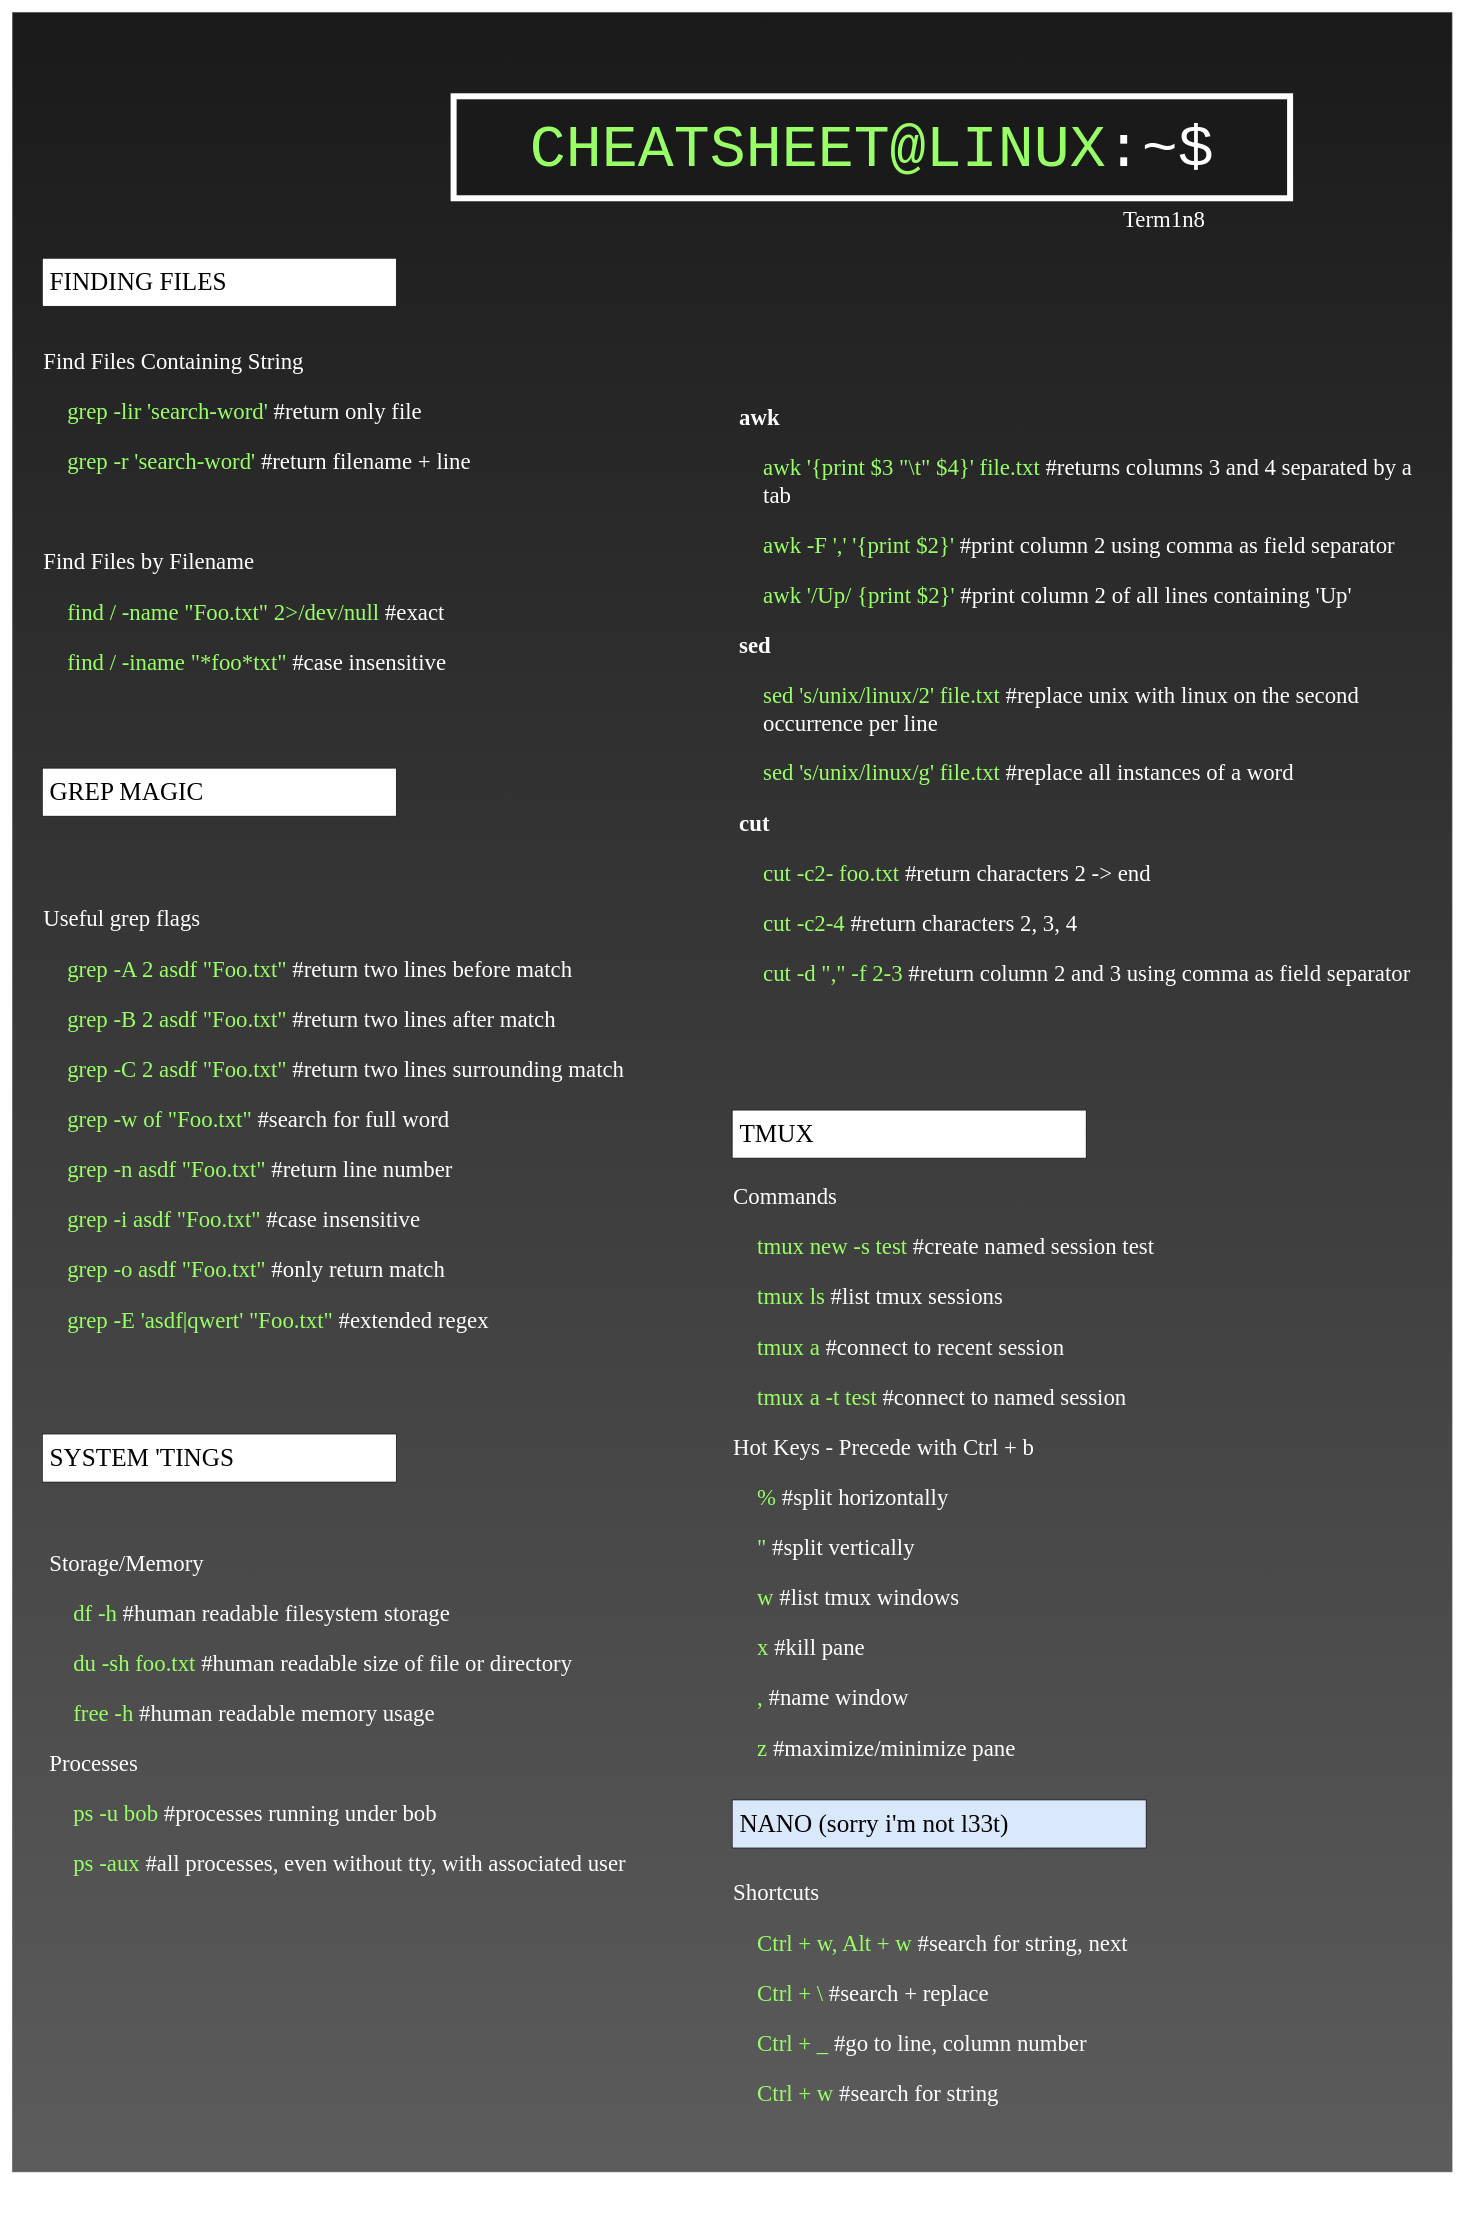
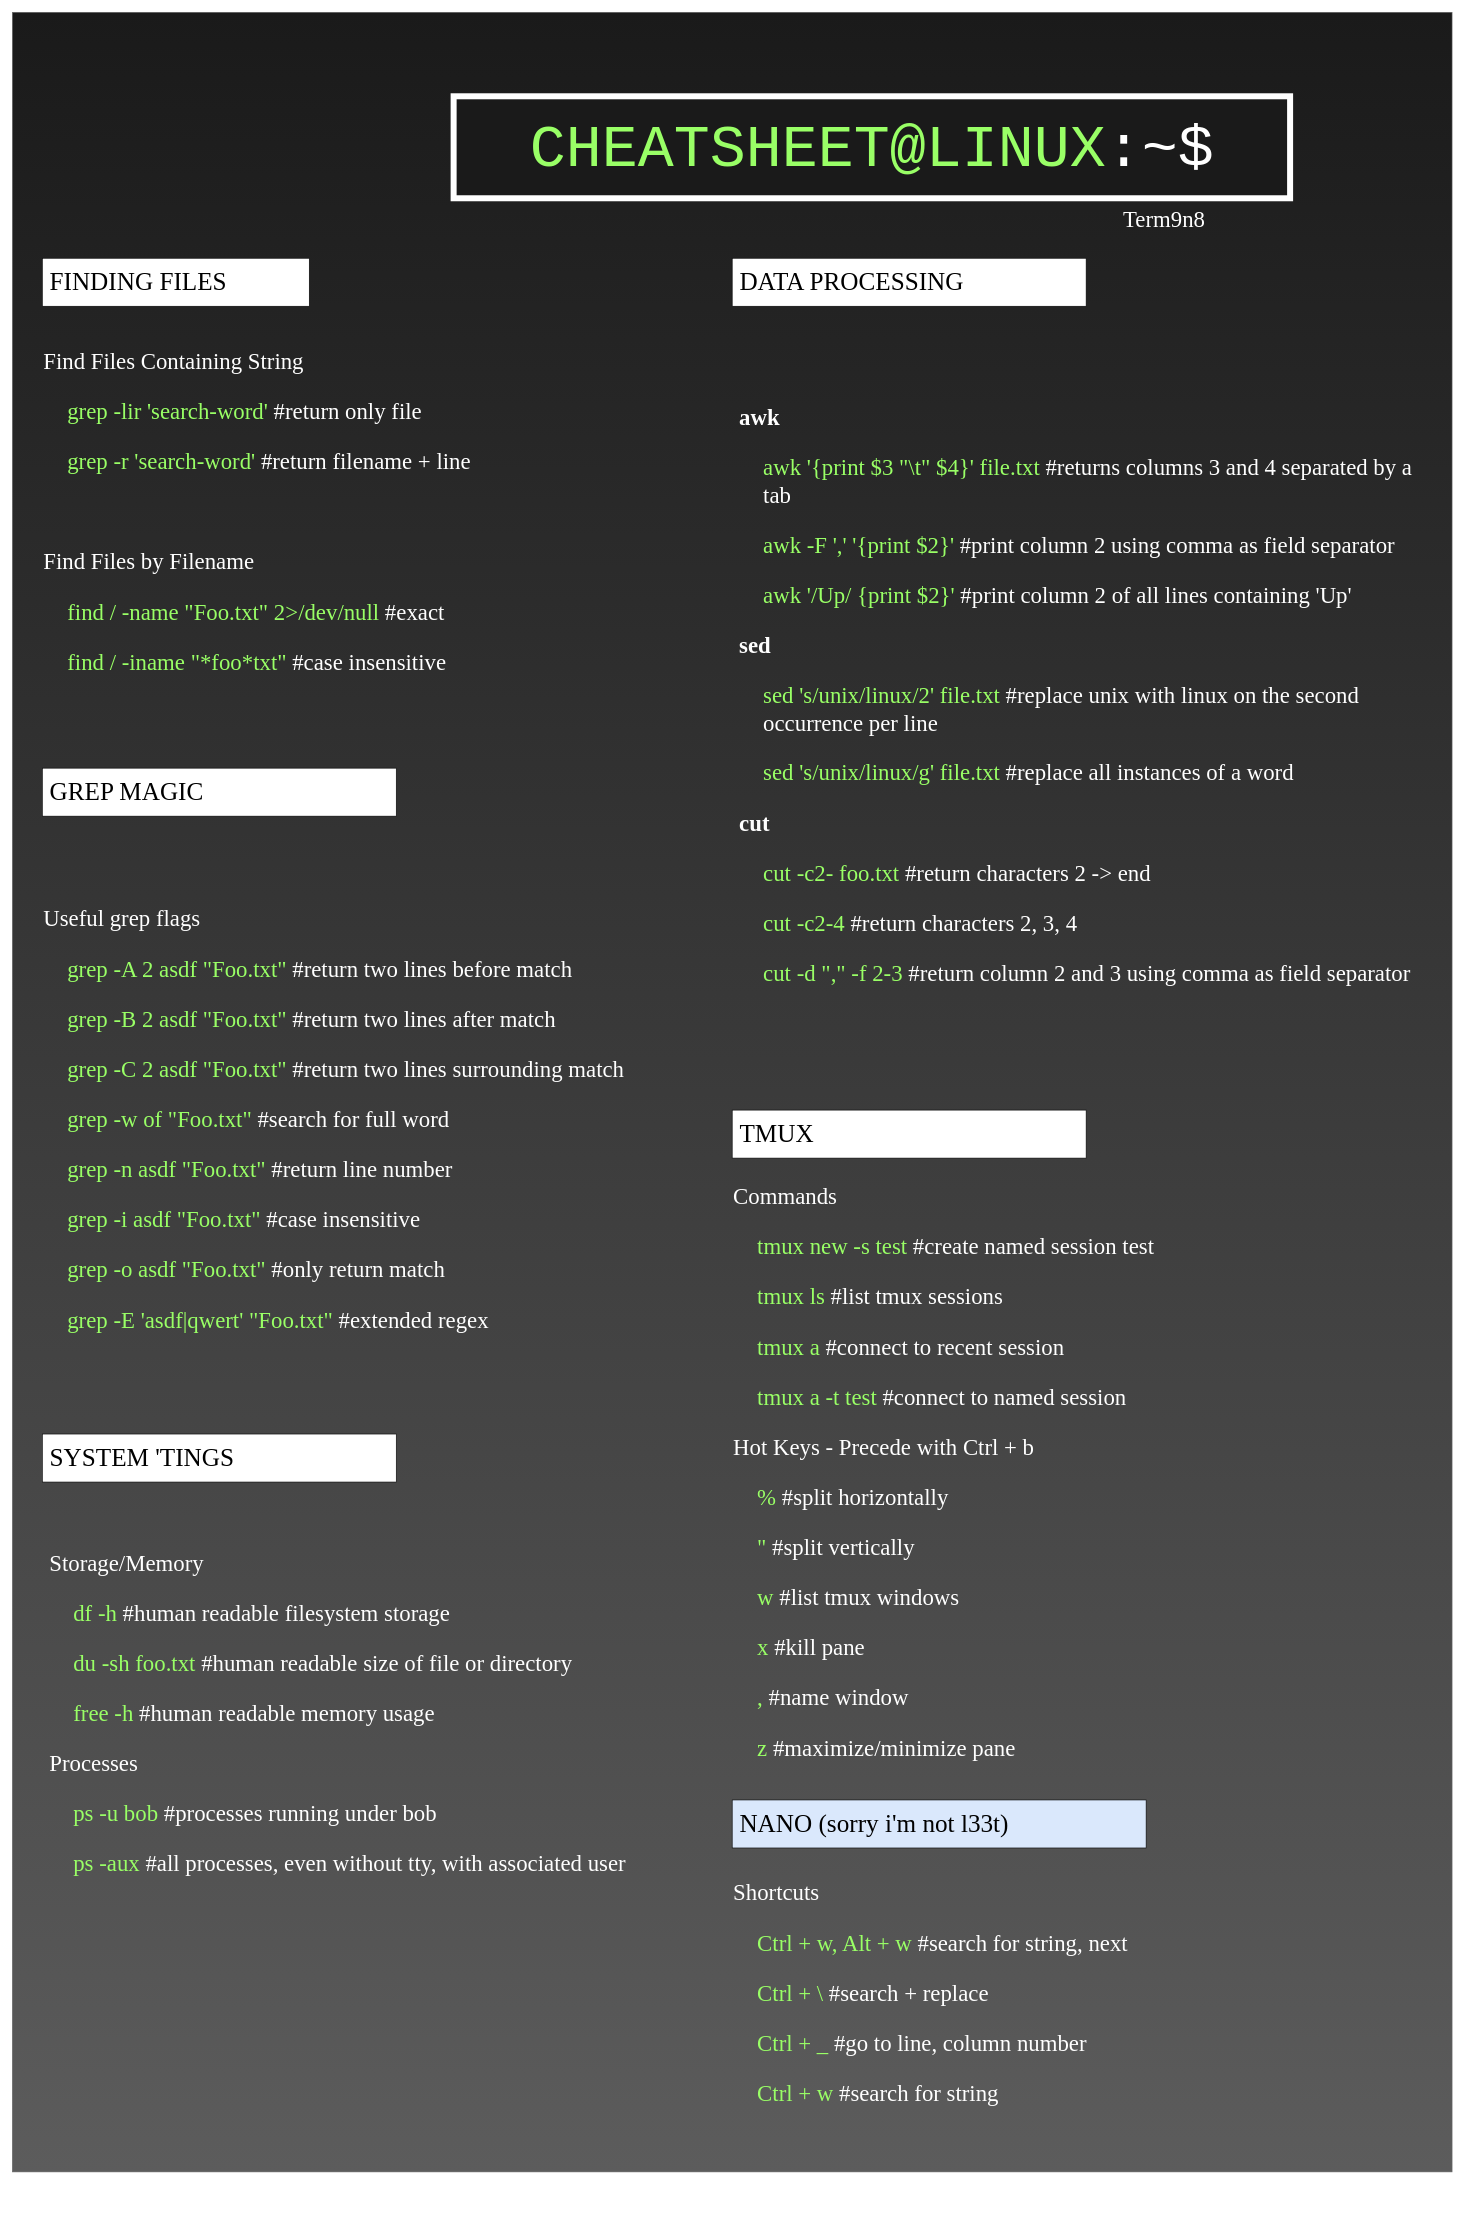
- <mxCell id="16" value="&lt;div style=&quot;line-height: 120%;&quot;&gt;&lt;font color=&quot;#ffffff&quot; style=&quot;font-size: 38px;&quot; face=&quot;Lucida Console&quot;&gt;Term1n8&lt;/font&gt;&lt;/div&gt;" style="text;html=1;align=left;verticalAlign=middle;whiteSpace=wrap;rounded=0;" vertex="1" parent="1"><mxGeometry x="1870" y="340" width="165" height="60" as="geometry" /></mxCell>
+ <mxCell id="16" value="&lt;div style=&quot;line-height: 120%;&quot;&gt;&lt;font color=&quot;#ffffff&quot; style=&quot;font-size: 38px;&quot; face=&quot;Lucida Console&quot;&gt;Term9n8&lt;/font&gt;&lt;/div&gt;" style="text;html=1;align=left;verticalAlign=middle;whiteSpace=wrap;rounded=0;" vertex="1" parent="1"><mxGeometry x="1870" y="340" width="165" height="60" as="geometry" /></mxCell>
- <mxCell id="4" value="&lt;font face=&quot;Lucida Console&quot; style=&quot;font-size: 42px;&quot;&gt;&amp;nbsp;FINDING FILES&lt;/font&gt;" style="rounded=0;whiteSpace=wrap;html=1;align=left;" vertex="1" parent="1"><mxGeometry x="70" y="430" width="590" height="80" as="geometry" /></mxCell>
+ <mxCell id="4" value="&lt;font face=&quot;Lucida Console&quot; style=&quot;font-size: 42px;&quot;&gt;&amp;nbsp;FINDING FILES&lt;/font&gt;" style="rounded=0;whiteSpace=wrap;html=1;align=left;" vertex="1" parent="1"><mxGeometry x="70" y="430" width="445" height="80" as="geometry" /></mxCell>
+ <mxCell id="6" value="&lt;font face=&quot;Lucida Console&quot; style=&quot;font-size: 42px;&quot;&gt;&amp;nbsp;DATA PROCESSING&lt;/font&gt;" style="rounded=0;whiteSpace=wrap;html=1;align=left;" vertex="1" parent="1"><mxGeometry x="1220" y="430" width="590" height="80" as="geometry" /></mxCell>
